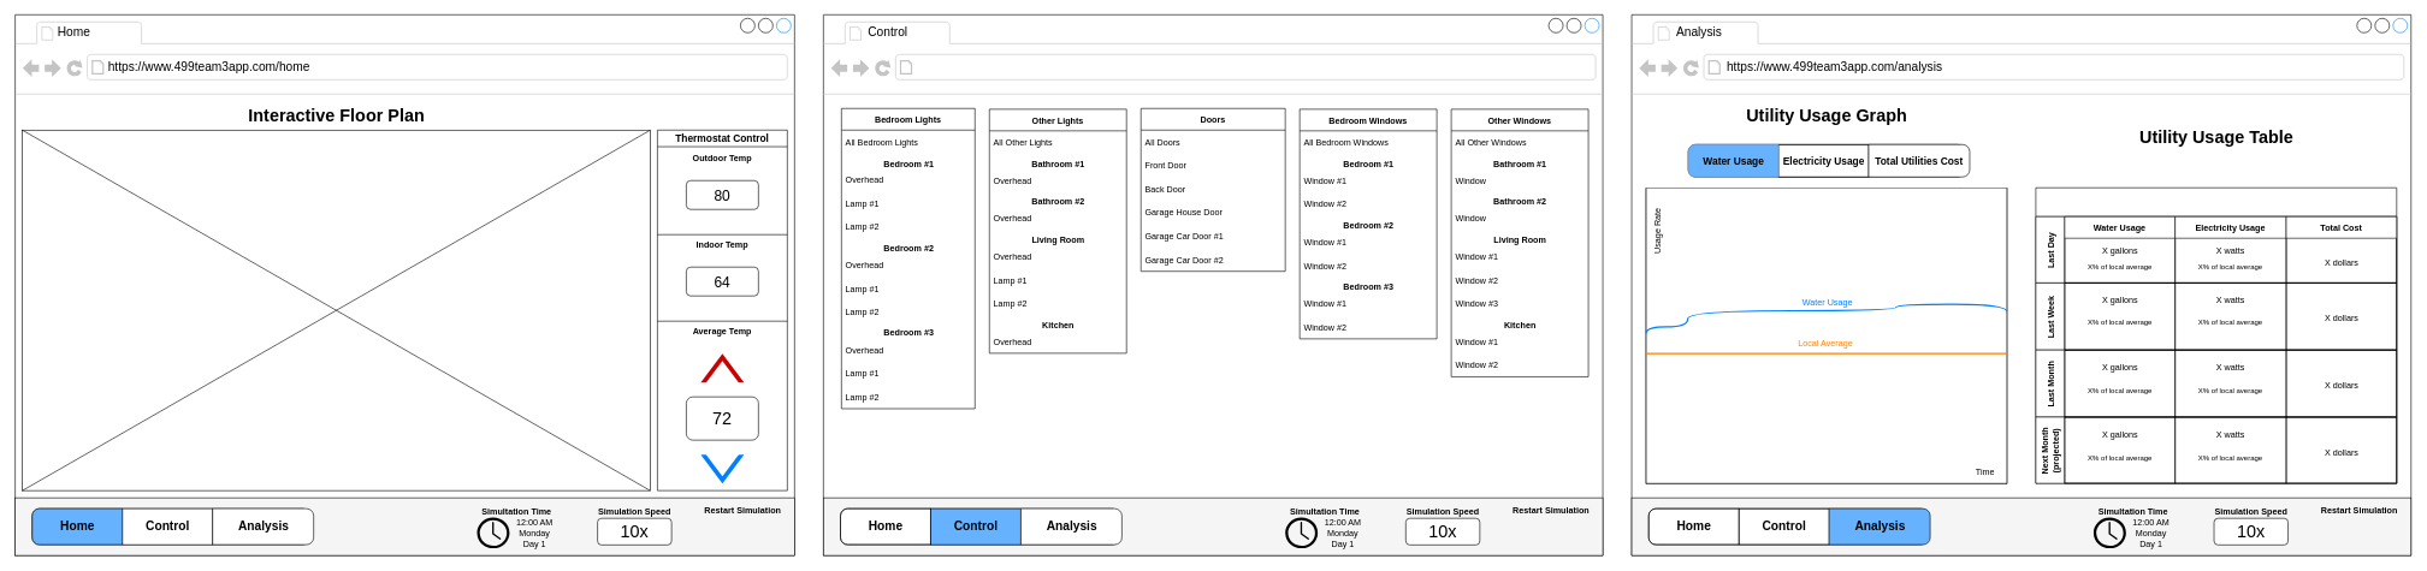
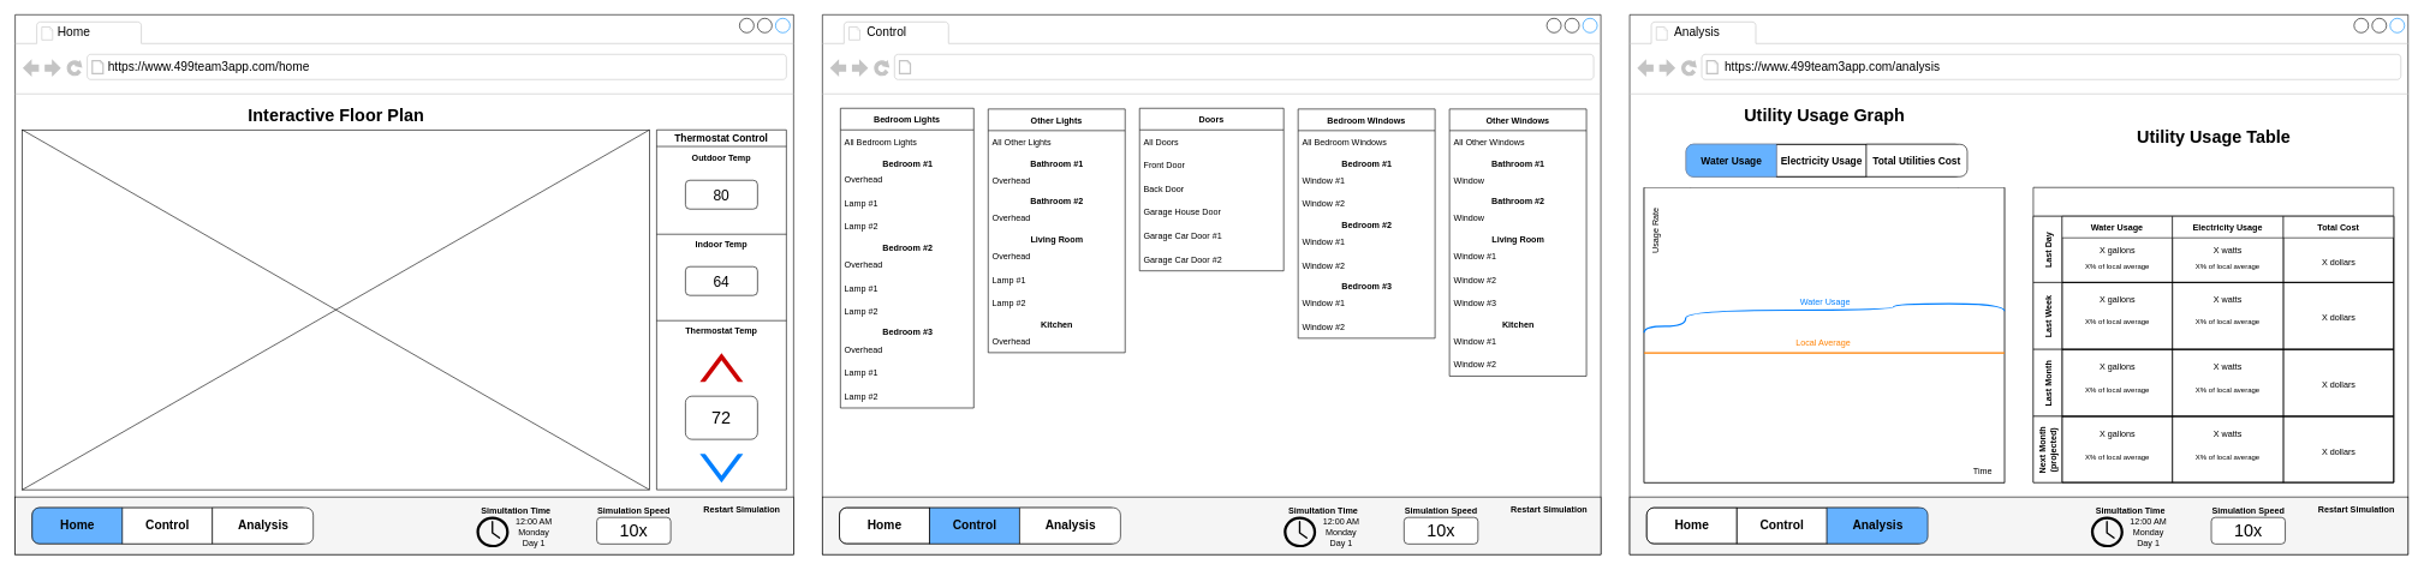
- <mxCell id="93" value="&lt;b&gt;Average Temp&lt;/b&gt;" style="text;html=1;strokeColor=none;fillColor=none;align=center;verticalAlign=middle;whiteSpace=wrap;rounded=0;hachureGap=4;pointerEvents=0;fontSize=12;fontColor=#000000;" parent="90" vertex="1"><mxGeometry x="33.178" y="270" width="113.636" height="20" as="geometry" /></mxCell>
+ <mxCell id="93" value="&lt;b&gt;Thermostat Temp&lt;/b&gt;" style="text;html=1;strokeColor=none;fillColor=none;align=center;verticalAlign=middle;whiteSpace=wrap;rounded=0;hachureGap=4;pointerEvents=0;fontSize=12;fontColor=#000000;" parent="90" vertex="1"><mxGeometry x="33.178" y="270" width="113.636" height="20" as="geometry" /></mxCell>
